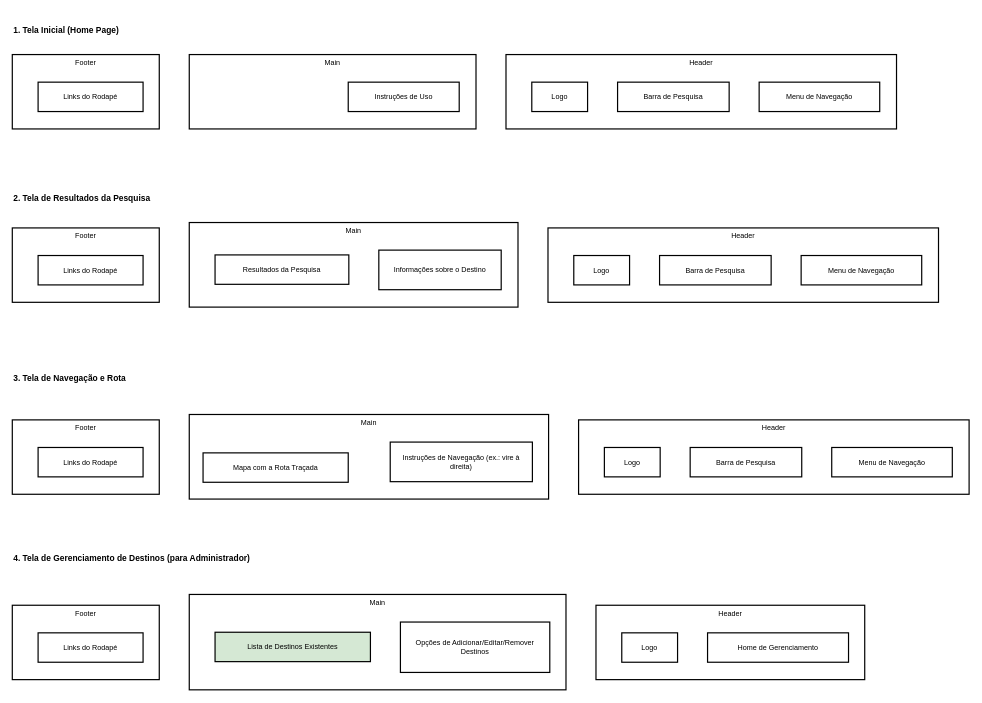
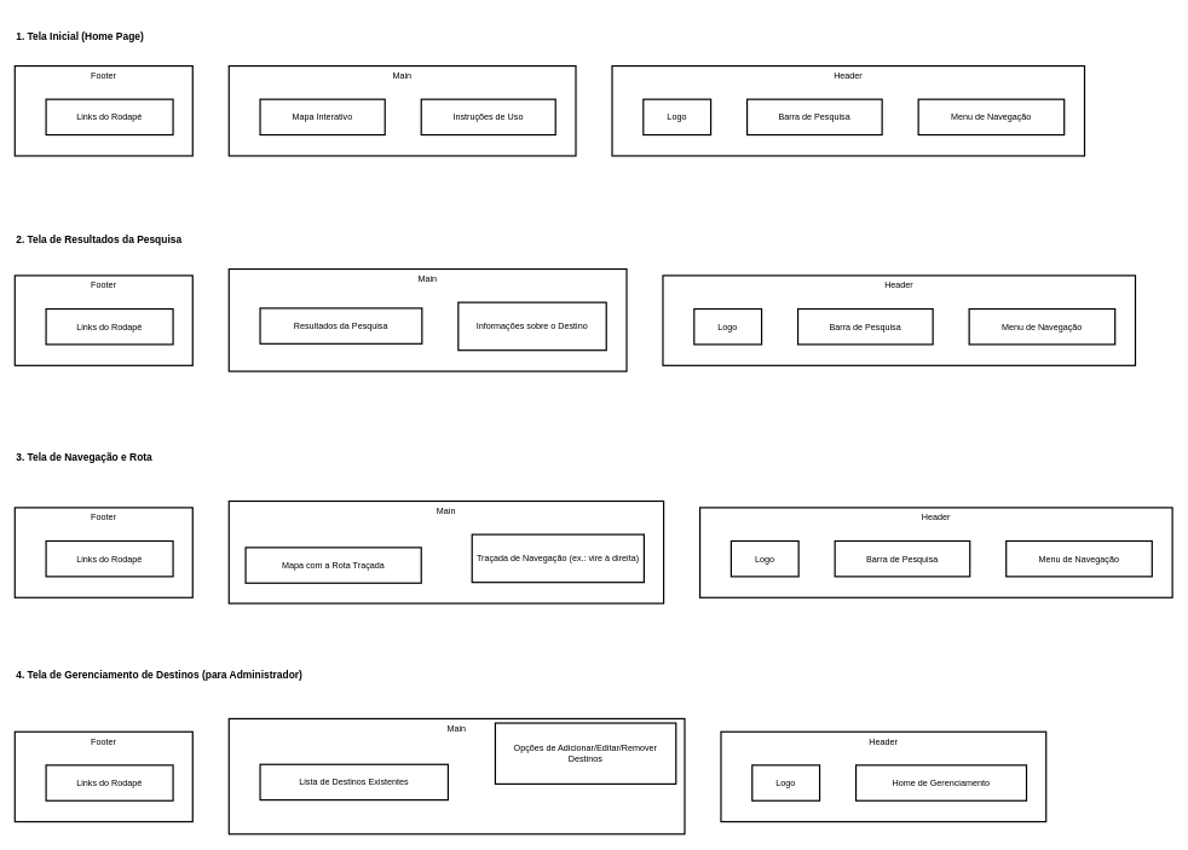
+ <mxCell id="5" value="Mapa Interativo" style="whiteSpace=wrap;strokeWidth=2;" vertex="1" parent="4"><mxGeometry x="43" y="46" width="172" height="49" as="geometry" /></mxCell>
- <mxCell id="28" value="Instruções de Navegação (ex.: vire à direita)" style="whiteSpace=wrap;strokeWidth=2;" vertex="1" parent="26"><mxGeometry x="335" y="46" width="237" height="66" as="geometry" /></mxCell>
+ <mxCell id="28" value="Traçada de Navegação (ex.: vire à direita)" style="whiteSpace=wrap;strokeWidth=2;" vertex="1" parent="26"><mxGeometry x="335" y="46" width="237" height="66" as="geometry" /></mxCell>
- <mxCell id="36" value="Lista de Destinos Existentes" style="whiteSpace=wrap;strokeWidth=2;fillColor=#d5e8d4;" vertex="1" parent="35"><mxGeometry x="43" y="63" width="259" height="49" as="geometry" /></mxCell>
+ <mxCell id="36" value="Lista de Destinos Existentes" style="whiteSpace=wrap;strokeWidth=2;" vertex="1" parent="35"><mxGeometry x="43" y="63" width="259" height="49" as="geometry" /></mxCell>
- <mxCell id="37" value="Opções de Adicionar/Editar/Remover Destinos" style="whiteSpace=wrap;strokeWidth=2;" vertex="1" parent="35"><mxGeometry x="352" y="46" width="249" height="84" as="geometry" /></mxCell>
+ <mxCell id="37" value="Opções de Adicionar/Editar/Remover Destinos" style="whiteSpace=wrap;strokeWidth=2;" vertex="1" parent="35"><mxGeometry x="367" y="6" width="249" height="84" as="geometry" /></mxCell>
